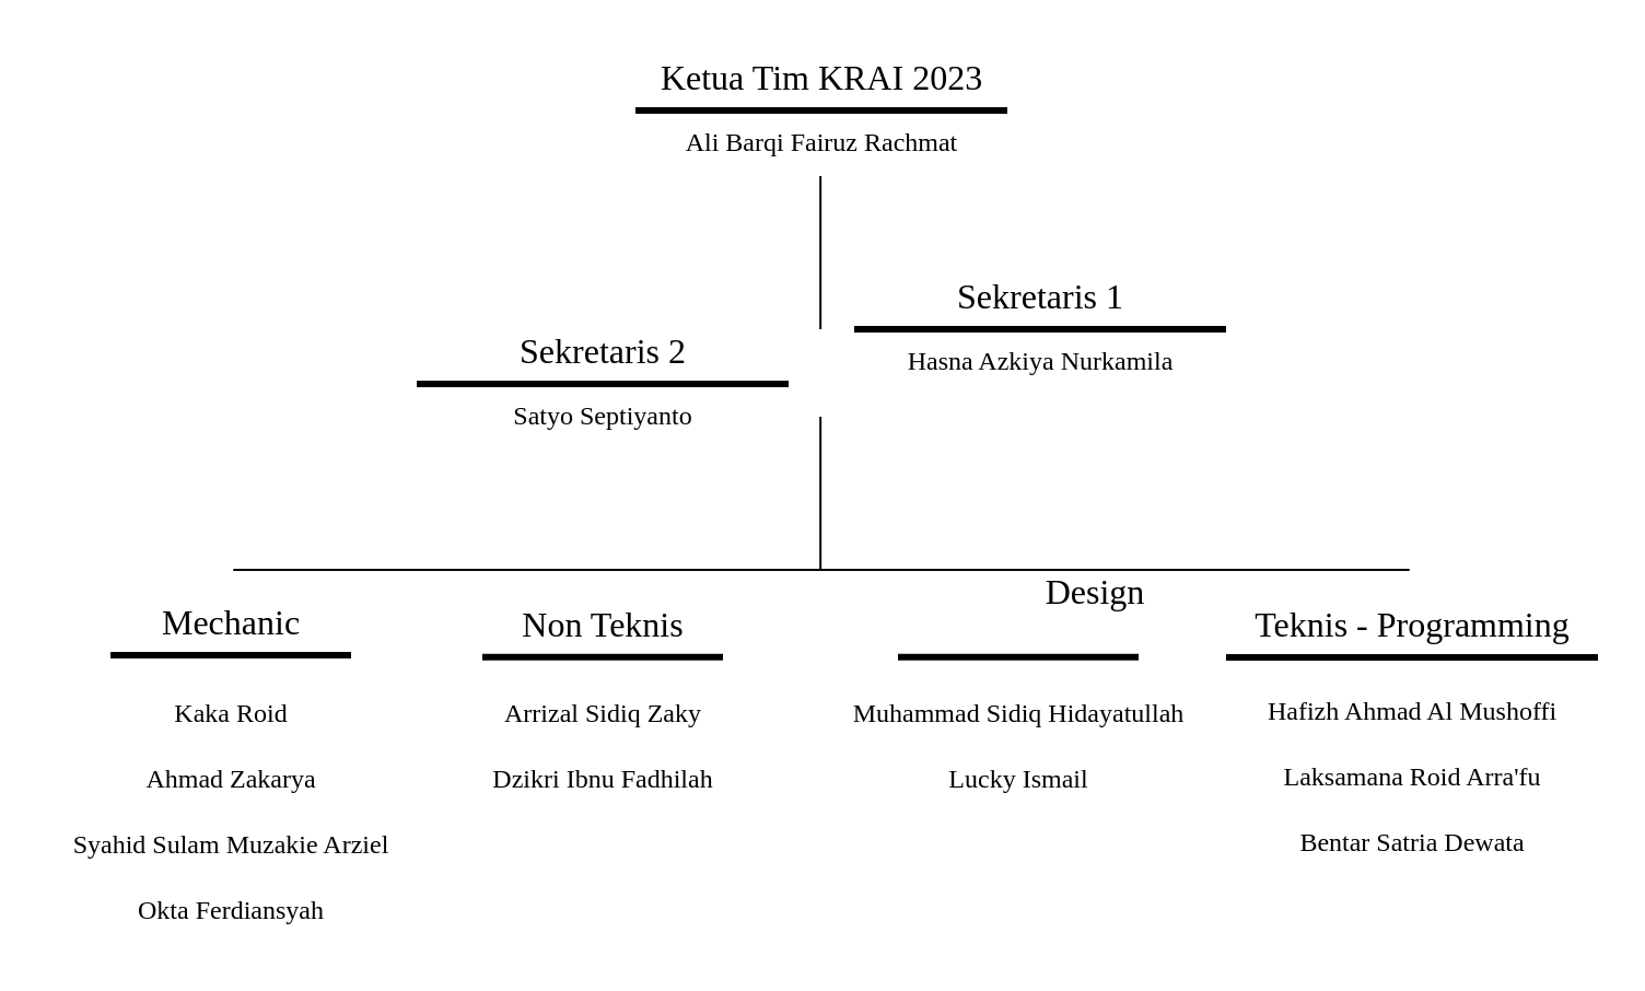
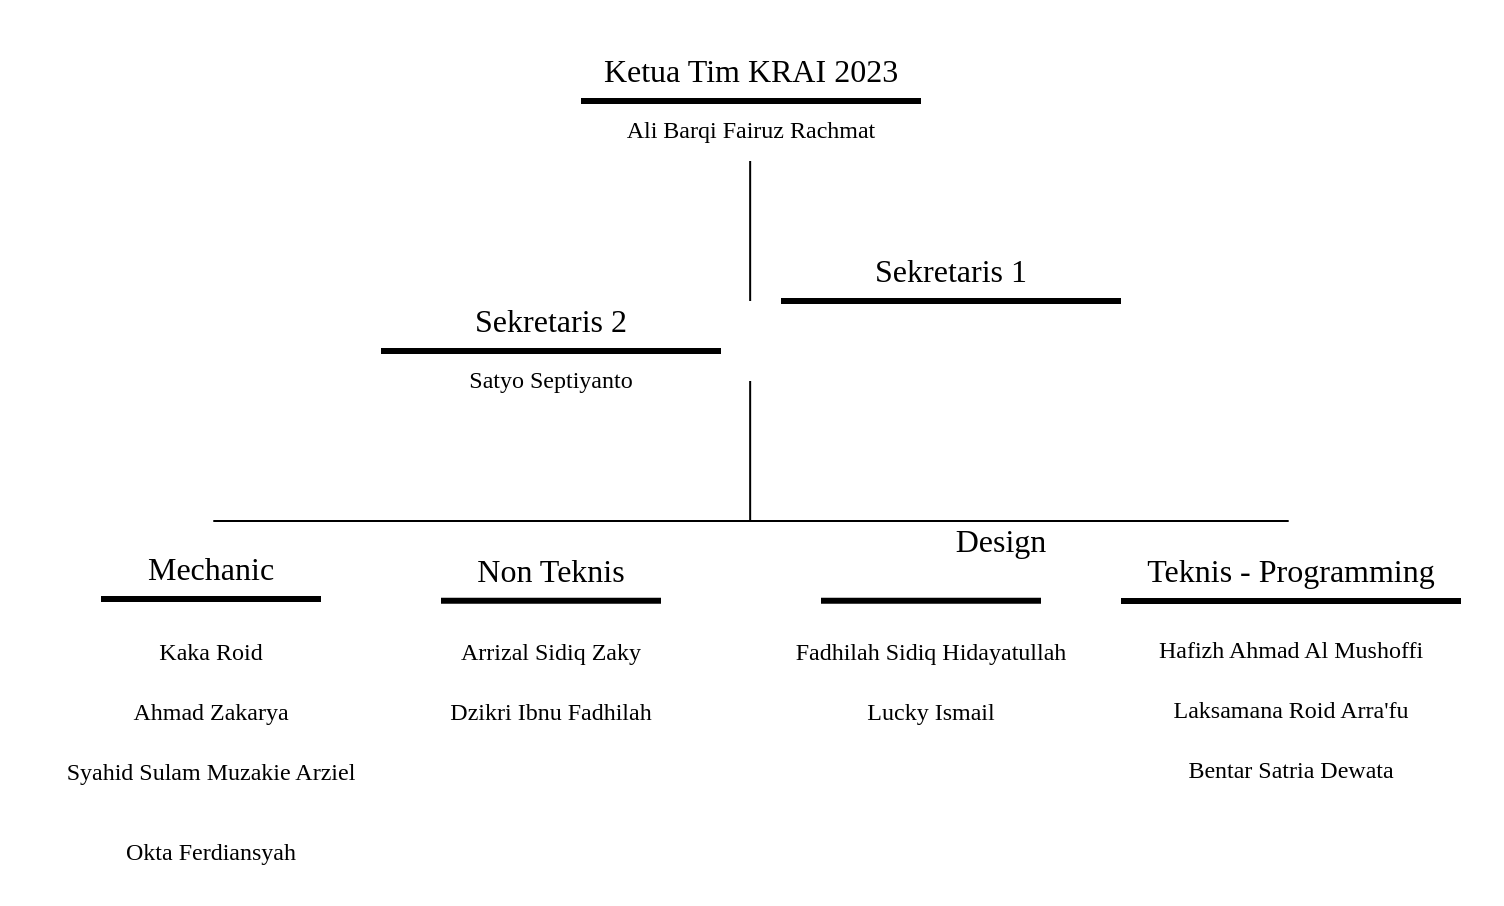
- <mxCell id="7" value="&lt;font face=&quot;Times New Roman&quot;&gt;Hasna Azkiya Nurkamila&lt;/font&gt;" style="text;html=1;align=center;verticalAlign=middle;resizable=0;points=[];autosize=1;strokeColor=none;fillColor=none;" vertex="1" parent="1"><mxGeometry x="405" y="150" width="140" height="30" as="geometry" /></mxCell>
- <mxCell id="20" value="&lt;font face=&quot;Times New Roman&quot;&gt;Muhammad Sidiq Hidayatullah&lt;/font&gt;" style="text;html=1;align=center;verticalAlign=middle;resizable=0;points=[];autosize=1;strokeColor=none;fillColor=none;" vertex="1" parent="1"><mxGeometry x="380" y="310.83" width="170" height="30" as="geometry" /></mxCell>
+ <mxCell id="20" value="&lt;font face=&quot;Times New Roman&quot;&gt;Fadhilah Sidiq Hidayatullah&lt;/font&gt;" style="text;html=1;align=center;verticalAlign=middle;resizable=0;points=[];autosize=1;strokeColor=none;fillColor=none;" vertex="1" parent="1"><mxGeometry x="380" y="310.83" width="170" height="30" as="geometry" /></mxCell>
- <mxCell id="28" value="&lt;font face=&quot;Times New Roman&quot;&gt;Okta Ferdiansyah&lt;/font&gt;" style="text;html=1;align=center;verticalAlign=middle;resizable=0;points=[];autosize=1;strokeColor=none;fillColor=none;" vertex="1" parent="1"><mxGeometry x="50" y="400.66" width="110" height="30" as="geometry" /></mxCell>
+ <mxCell id="28" value="&lt;font face=&quot;Times New Roman&quot;&gt;Okta Ferdiansyah&lt;/font&gt;" style="text;html=1;align=center;verticalAlign=middle;resizable=0;points=[];autosize=1;strokeColor=none;fillColor=none;" vertex="1" parent="1"><mxGeometry x="50" y="410.66" width="110" height="30" as="geometry" /></mxCell>
